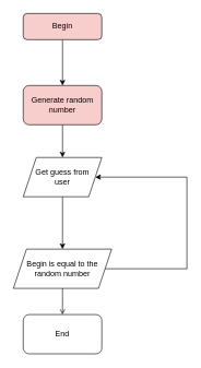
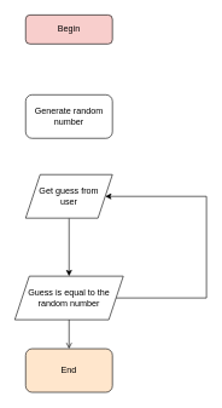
- <mxCell id="2" value="" style="edgeStyle=orthogonalEdgeStyle;rounded=0;orthogonalLoop=1;jettySize=auto;html=1;" edge="1" parent="1" source="3" target="5"><mxGeometry relative="1" as="geometry" /></mxCell>
- <mxCell id="5" value="Generate random number" style="whiteSpace=wrap;html=1;rounded=1;glass=0;strokeWidth=1;shadow=0;fillColor=#f8cecc;" vertex="1" parent="1"><mxGeometry x="35" y="130" width="120" height="60" as="geometry" /></mxCell>
+ <mxCell id="5" value="Generate random number" style="whiteSpace=wrap;html=1;rounded=1;glass=0;strokeWidth=1;shadow=0;" vertex="1" parent="1"><mxGeometry x="35" y="130" width="120" height="60" as="geometry" /></mxCell>
- <mxCell id="4" value="" style="edgeStyle=orthogonalEdgeStyle;rounded=0;orthogonalLoop=1;jettySize=auto;html=1;" edge="1" parent="1" source="5" target="7"><mxGeometry relative="1" as="geometry" /></mxCell>
- <mxCell id="10" value="Begin is equal to the random number" style="shape=parallelogram;perimeter=parallelogramPerimeter;whiteSpace=wrap;html=1;fixedSize=1;" vertex="1" parent="1"><mxGeometry x="20" y="380" width="150" height="60" as="geometry" /></mxCell>
+ <mxCell id="10" value="Guess is equal to the random number" style="shape=parallelogram;perimeter=parallelogramPerimeter;whiteSpace=wrap;html=1;fixedSize=1;" vertex="1" parent="1"><mxGeometry x="20" y="380" width="150" height="60" as="geometry" /></mxCell>
- <mxCell id="11" value="End" style="rounded=1;whiteSpace=wrap;html=1;" vertex="1" parent="1"><mxGeometry x="35" y="480" width="120" height="60" as="geometry" /></mxCell>
+ <mxCell id="11" value="End" style="rounded=1;whiteSpace=wrap;html=1;fillColor=#ffe6cc;" vertex="1" parent="1"><mxGeometry x="35" y="480" width="120" height="60" as="geometry" /></mxCell>
